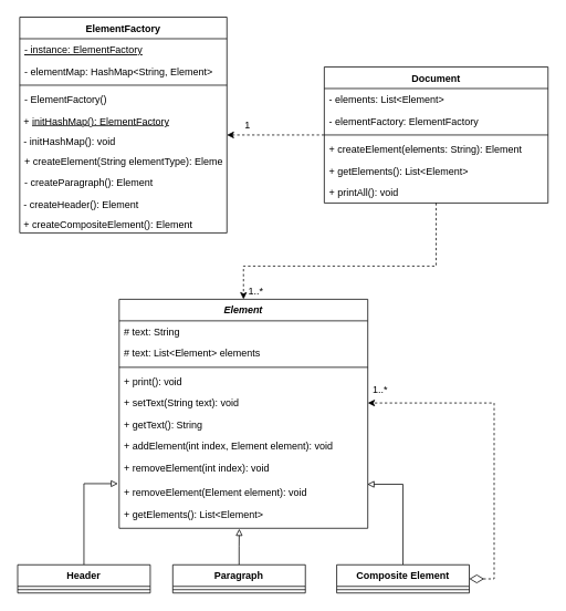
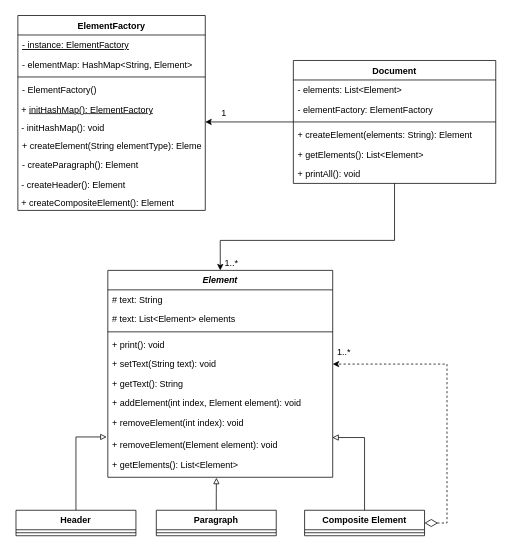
- <mxCell id="42" style="edgeStyle=orthogonalEdgeStyle;rounded=0;orthogonalLoop=1;jettySize=auto;html=1;endArrow=none;endFill=0;startArrow=classic;startFill=1;exitX=1;exitY=0.25;exitDx=0;exitDy=0;dashed=1;" parent="1" source="25" target="3" edge="1"><mxGeometry relative="1" as="geometry" /></mxCell>
+ <mxCell id="42" style="edgeStyle=orthogonalEdgeStyle;rounded=0;orthogonalLoop=1;jettySize=auto;html=1;endArrow=none;endFill=0;startArrow=classic;startFill=1;exitX=1;exitY=0.25;exitDx=0;exitDy=0;" parent="1" source="25" target="3" edge="1"><mxGeometry relative="1" as="geometry" /></mxCell>
- <mxCell id="2" style="edgeStyle=orthogonalEdgeStyle;rounded=0;orthogonalLoop=1;jettySize=auto;html=1;entryX=0.5;entryY=0;entryDx=0;entryDy=0;dashed=1;" parent="1" source="3" target="30" edge="1"><mxGeometry relative="1" as="geometry"><Array as="points"><mxPoint x="526" y="320" /><mxPoint x="293" y="320" /></Array></mxGeometry></mxCell>
+ <mxCell id="2" style="edgeStyle=orthogonalEdgeStyle;rounded=0;orthogonalLoop=1;jettySize=auto;html=1;entryX=0.5;entryY=0;entryDx=0;entryDy=0;" parent="1" source="3" target="30" edge="1"><mxGeometry relative="1" as="geometry"><Array as="points"><mxPoint x="526" y="320" /><mxPoint x="293" y="320" /></Array></mxGeometry></mxCell>
